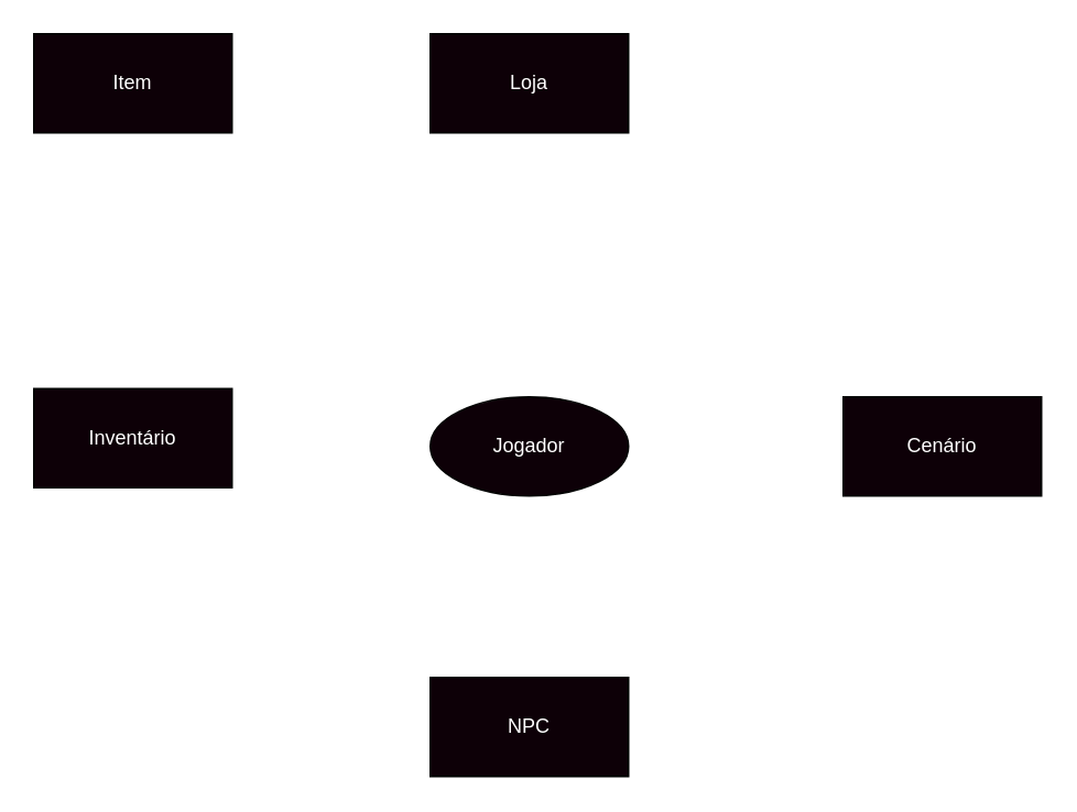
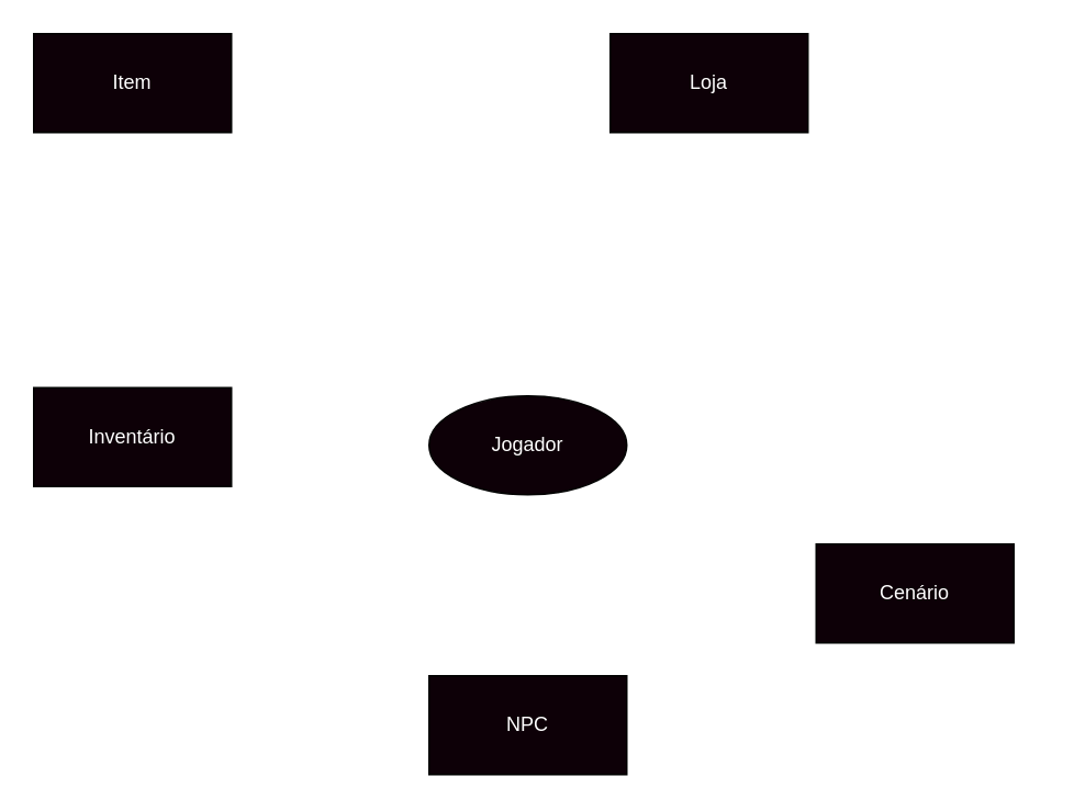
- <mxCell id="7" value="Loja" style="rounded=0;whiteSpace=wrap;html=1;fillColor=#0D0007;fontColor=#FFFFFF;" vertex="1" parent="1"><mxGeometry x="260" y="20" width="120" height="60" as="geometry" /></mxCell>
+ <mxCell id="7" value="Loja" style="rounded=0;whiteSpace=wrap;html=1;fillColor=#0D0007;fontColor=#FFFFFF;" vertex="1" parent="1"><mxGeometry x="370" y="20" width="120" height="60" as="geometry" /></mxCell>
- <mxCell id="3" value="Cenário" style="rounded=0;whiteSpace=wrap;html=1;fillColor=#0D0007;fontColor=#FFFFFF;" vertex="1" parent="1"><mxGeometry x="510" y="240" width="120" height="60" as="geometry" /></mxCell>
+ <mxCell id="3" value="Cenário" style="rounded=0;whiteSpace=wrap;html=1;fillColor=#0D0007;fontColor=#FFFFFF;" vertex="1" parent="1"><mxGeometry x="495" y="330" width="120" height="60" as="geometry" /></mxCell>
